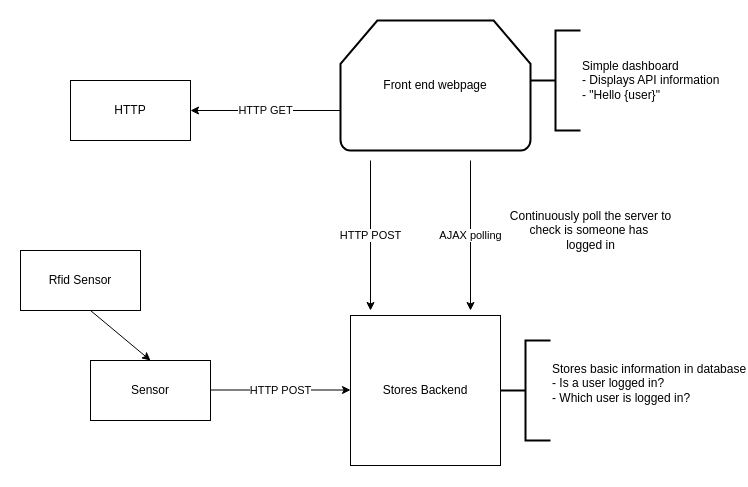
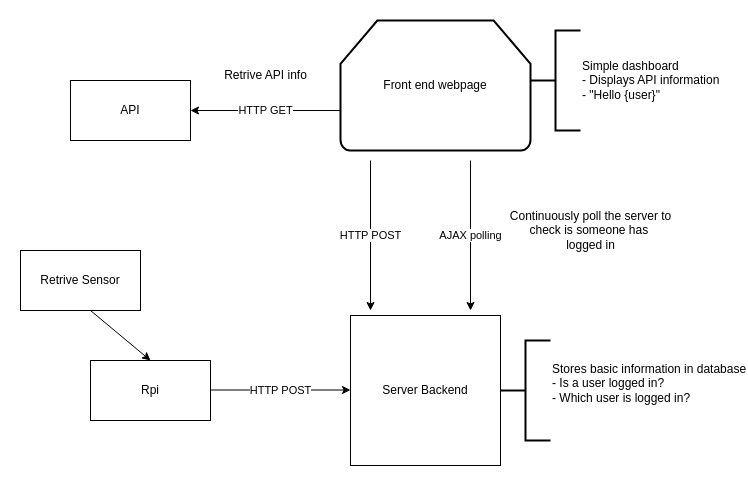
+ <mxCell id="15" value="Retrive API info" style="text;html=1;align=center;verticalAlign=middle;resizable=0;points=[];autosize=1;strokeColor=none;fillColor=none;" vertex="1" parent="1"><mxGeometry x="210" y="60" width="110" height="30" as="geometry" /></mxCell>
- <mxCell id="9" value="HTTP" style="rounded=0;whiteSpace=wrap;html=1;" vertex="1" parent="1"><mxGeometry x="70" y="80" width="120" height="60" as="geometry" /></mxCell>
+ <mxCell id="9" value="API" style="rounded=0;whiteSpace=wrap;html=1;" vertex="1" parent="1"><mxGeometry x="70" y="80" width="120" height="60" as="geometry" /></mxCell>
- <mxCell id="5" value="Rfid Sensor" style="rounded=0;whiteSpace=wrap;html=1;" vertex="1" parent="1"><mxGeometry x="20" y="250" width="120" height="60" as="geometry" /></mxCell>
+ <mxCell id="5" value="Retrive Sensor" style="rounded=0;whiteSpace=wrap;html=1;" vertex="1" parent="1"><mxGeometry x="20" y="250" width="120" height="60" as="geometry" /></mxCell>
- <mxCell id="2" value="Sensor" style="rounded=0;whiteSpace=wrap;html=1;" vertex="1" parent="1"><mxGeometry x="90" y="360" width="120" height="60" as="geometry" /></mxCell>
+ <mxCell id="2" value="Rpi" style="rounded=0;whiteSpace=wrap;html=1;" vertex="1" parent="1"><mxGeometry x="90" y="360" width="120" height="60" as="geometry" /></mxCell>
- <mxCell id="4" value="Stores Backend" style="whiteSpace=wrap;html=1;aspect=fixed;" vertex="1" parent="1"><mxGeometry x="350" y="315" width="150" height="150" as="geometry" /></mxCell>
+ <mxCell id="4" value="Server Backend" style="whiteSpace=wrap;html=1;aspect=fixed;" vertex="1" parent="1"><mxGeometry x="350" y="315" width="150" height="150" as="geometry" /></mxCell>
